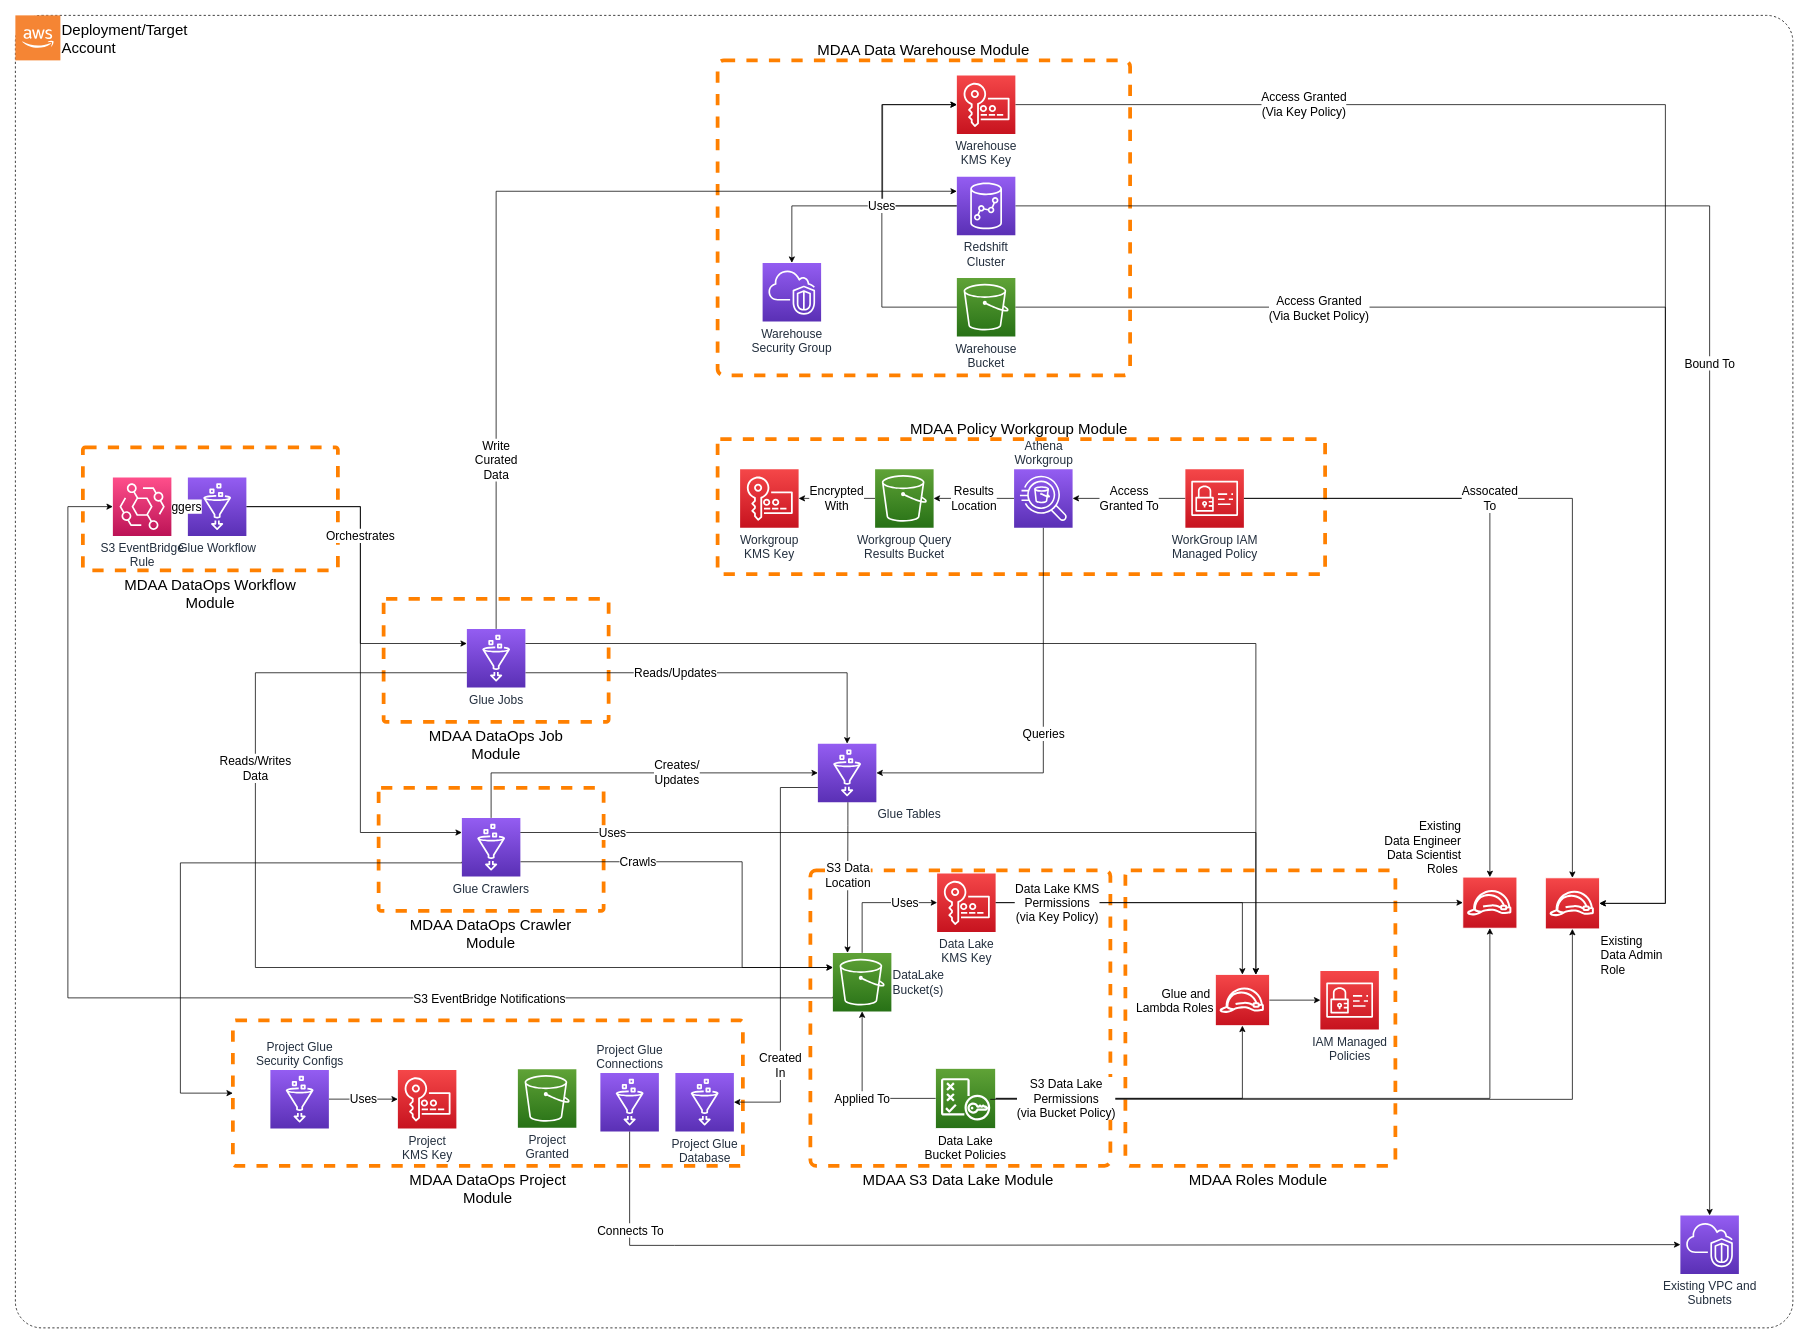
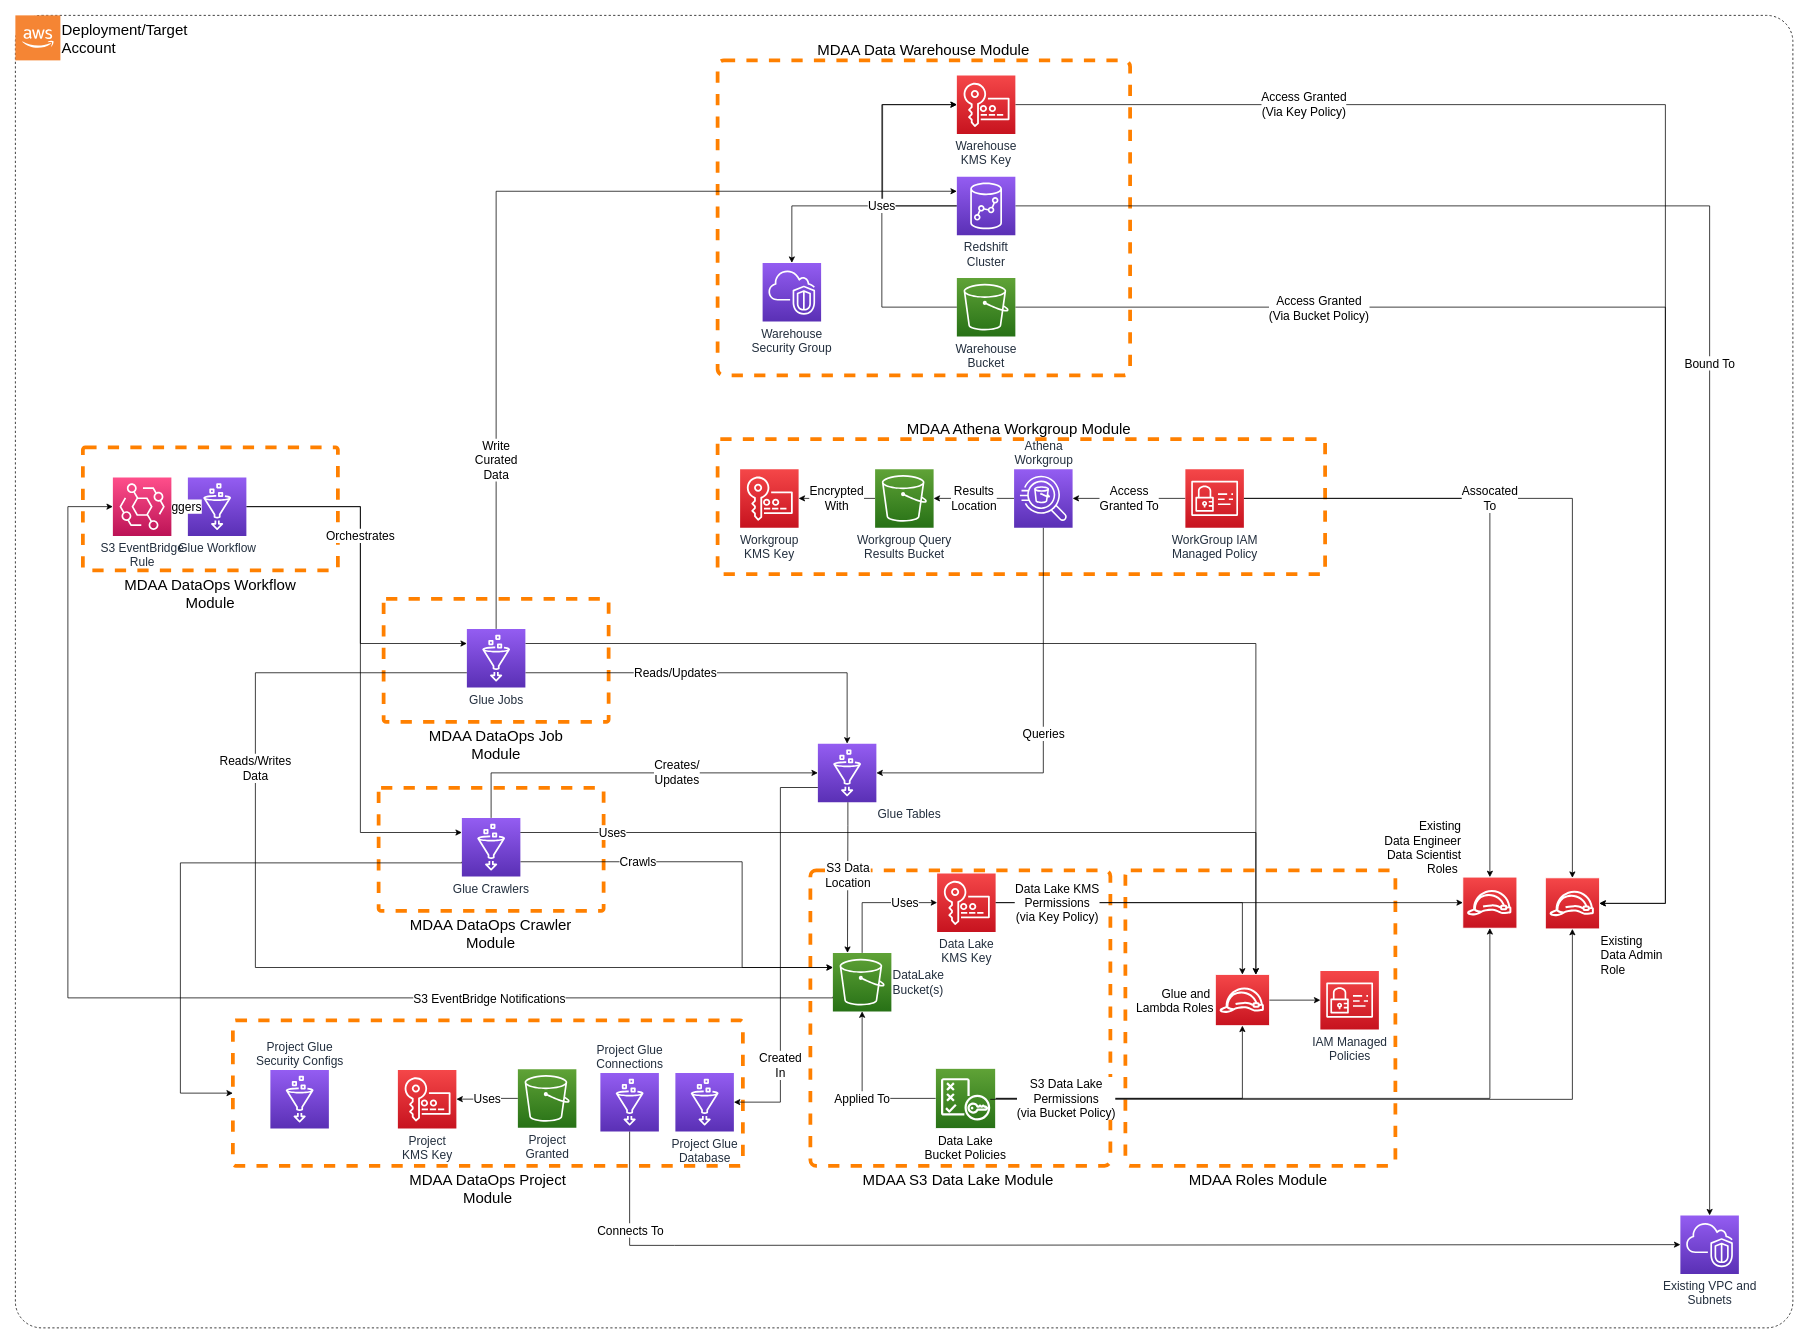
- <mxCell id="5" value="MDAA Policy Workgroup Module&amp;nbsp;" style="rounded=1;whiteSpace=wrap;html=1;fontSize=20;fillColor=none;arcSize=2;dashed=1;labelPosition=center;verticalLabelPosition=top;align=center;verticalAlign=bottom;strokeColor=#FF8000;strokeWidth=5;" parent="1" vertex="1"><mxGeometry x="956.31" y="585" width="810" height="180" as="geometry" /></mxCell>
+ <mxCell id="5" value="MDAA Athena Workgroup Module&amp;nbsp;" style="rounded=1;whiteSpace=wrap;html=1;fontSize=20;fillColor=none;arcSize=2;dashed=1;labelPosition=center;verticalLabelPosition=top;align=center;verticalAlign=bottom;strokeColor=#FF8000;strokeWidth=5;" parent="1" vertex="1"><mxGeometry x="956.31" y="585" width="810" height="180" as="geometry" /></mxCell>
+ <mxCell id="58" value="Uses" style="edgeStyle=orthogonalEdgeStyle;rounded=0;orthogonalLoop=1;jettySize=auto;html=1;fontSize=16;" parent="1" source="59" target="57" edge="1"><mxGeometry relative="1" as="geometry" /></mxCell>
- <mxCell id="61" value="Uses" style="edgeStyle=none;html=1;fontSize=16;" parent="1" source="62" target="57" edge="1"><mxGeometry relative="1" as="geometry" /></mxCell>
